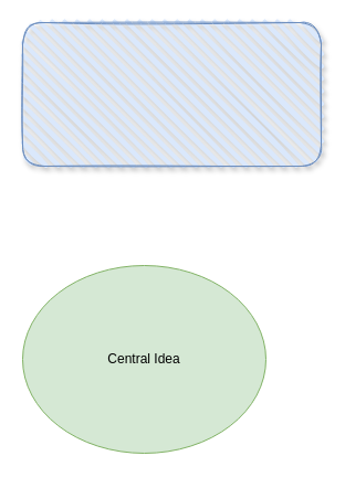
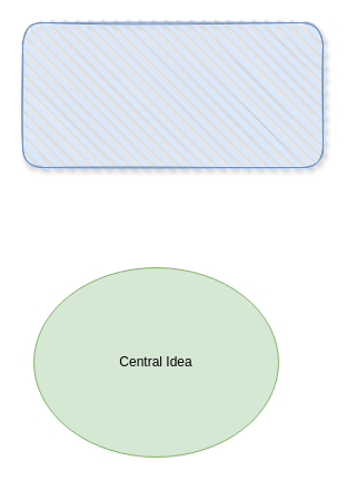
- <mxCell id="2" value="Central Idea" style="ellipse;whiteSpace=wrap;html=1;align=center;newEdgeStyle={&quot;edgeStyle&quot;:&quot;entityRelationEdgeStyle&quot;,&quot;startArrow&quot;:&quot;none&quot;,&quot;endArrow&quot;:&quot;none&quot;,&quot;segment&quot;:10,&quot;curved&quot;:1};treeFolding=1;treeMoving=1;shadow=0;sketch=0;fillColor=#d5e8d4;strokeColor=#82b366;" vertex="1" parent="1"><mxGeometry x="20" y="240" width="220" height="170" as="geometry" /></mxCell>
+ <mxCell id="2" value="Central Idea" style="ellipse;whiteSpace=wrap;html=1;align=center;newEdgeStyle={&quot;edgeStyle&quot;:&quot;entityRelationEdgeStyle&quot;,&quot;startArrow&quot;:&quot;none&quot;,&quot;endArrow&quot;:&quot;none&quot;,&quot;segment&quot;:10,&quot;curved&quot;:1};treeFolding=1;treeMoving=1;shadow=0;sketch=0;fillColor=#d5e8d4;strokeColor=#82b366;" vertex="1" parent="1"><mxGeometry x="30" y="240" width="220" height="170" as="geometry" /></mxCell>
